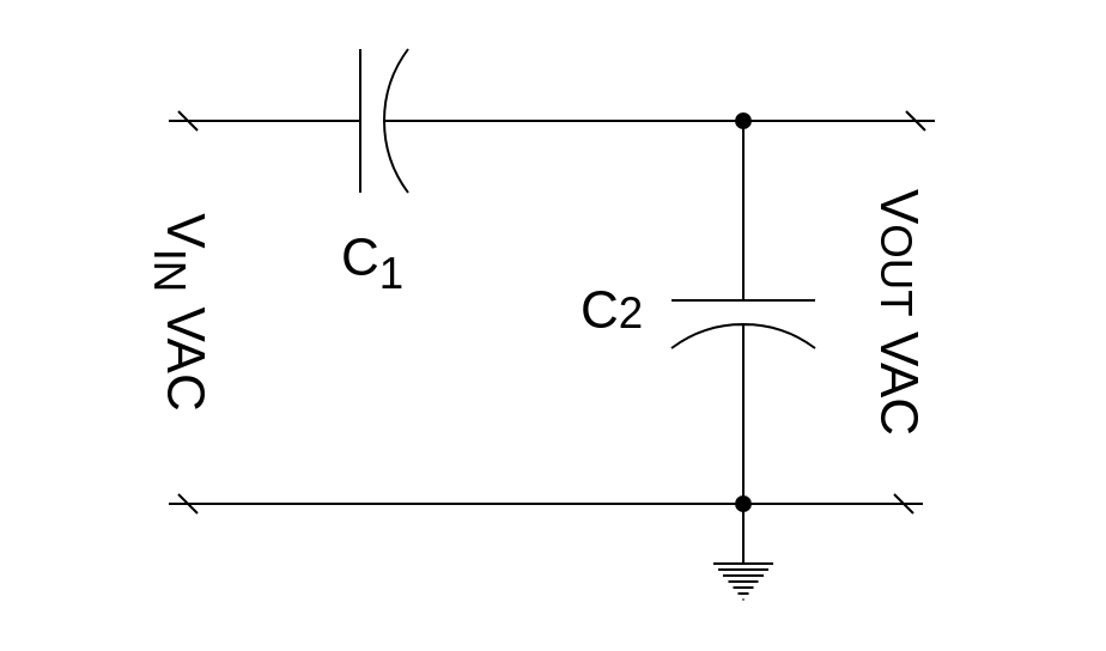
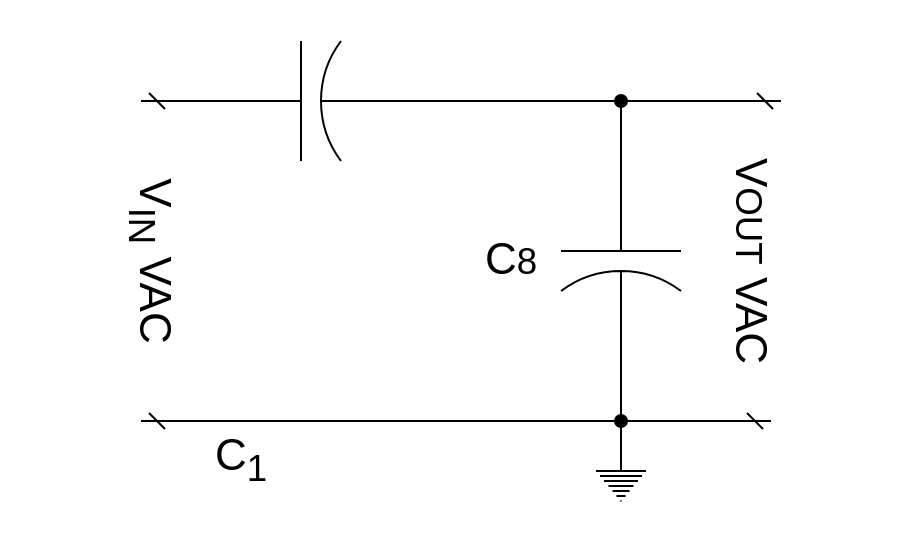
- <mxCell id="9" value="C&lt;sub&gt;1&lt;/sub&gt;" style="text;html=1;align=center;verticalAlign=middle;resizable=0;points=[];autosize=1;strokeColor=none;fillColor=none;fontSize=22;" vertex="1" parent="1"><mxGeometry x="130" y="90" width="50" height="40" as="geometry" /></mxCell>
+ <mxCell id="9" value="C&lt;sub&gt;1&lt;/sub&gt;" style="text;html=1;align=center;verticalAlign=middle;resizable=0;points=[];autosize=1;strokeColor=none;fillColor=none;fontSize=22;" vertex="1" parent="1"><mxGeometry x="95" y="210" width="50" height="40" as="geometry" /></mxCell>
- <mxCell id="10" value="C&lt;span style=&quot;font-size: 18.333px;&quot;&gt;2&lt;/span&gt;" style="text;html=1;align=center;verticalAlign=middle;resizable=0;points=[];autosize=1;strokeColor=none;fillColor=none;fontSize=22;" vertex="1" parent="1"><mxGeometry x="230" y="110" width="50" height="40" as="geometry" /></mxCell>
+ <mxCell id="10" value="C&lt;span style=&quot;font-size: 18.333px;&quot;&gt;8&lt;/span&gt;" style="text;html=1;align=center;verticalAlign=middle;resizable=0;points=[];autosize=1;strokeColor=none;fillColor=none;fontSize=22;" vertex="1" parent="1"><mxGeometry x="230" y="110" width="50" height="40" as="geometry" /></mxCell>
